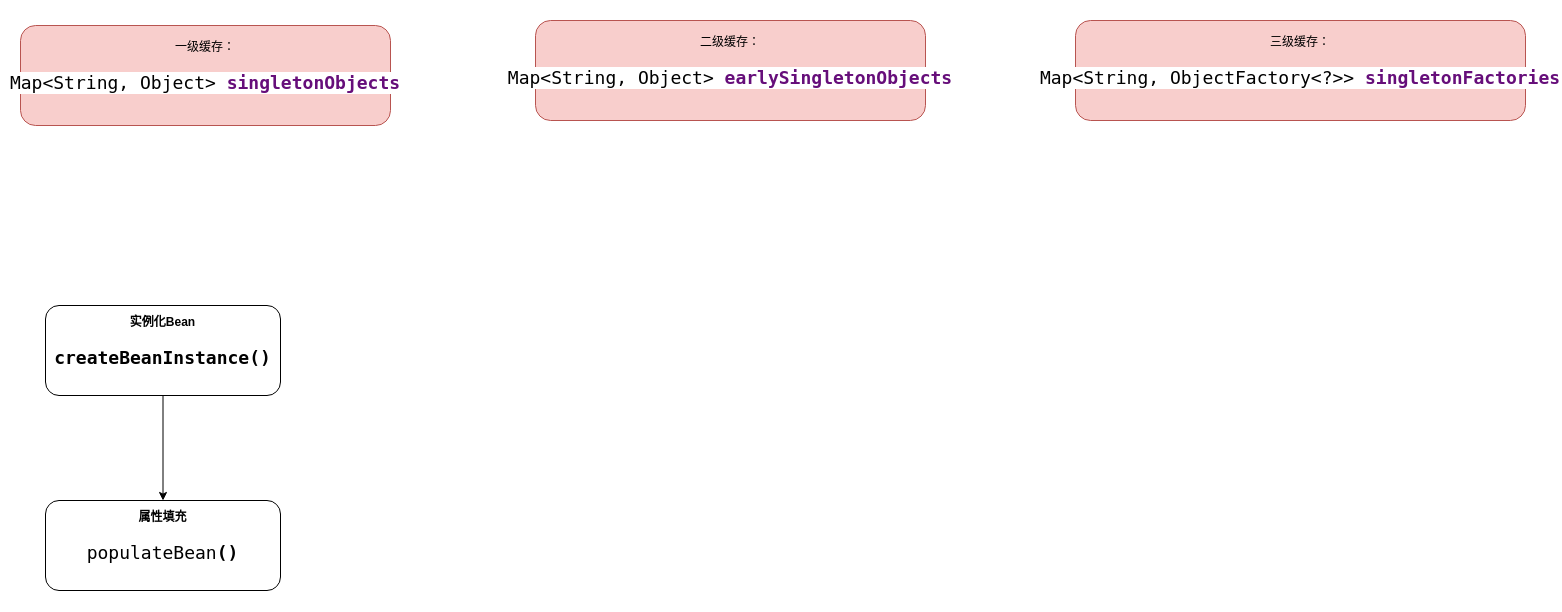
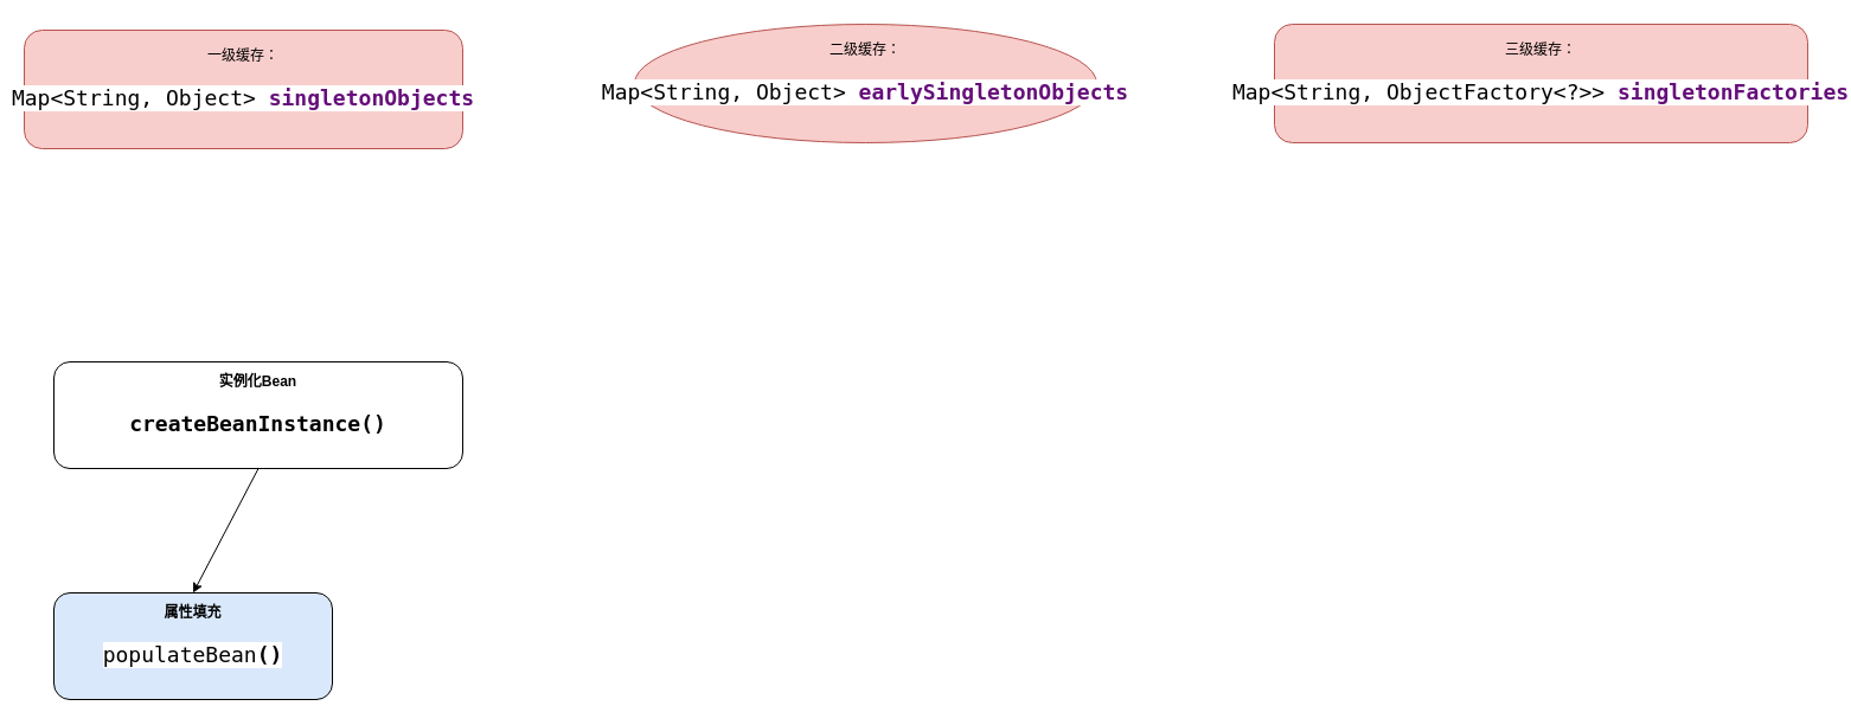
- <mxCell id="3" value="二级缓存：&lt;div&gt;&lt;pre style=&quot;background-color: rgb(255, 255, 255); font-family: &amp;quot;JetBrains Mono&amp;quot;, monospace; font-size: 13.5pt;&quot;&gt;&lt;pre style=&quot;font-family: &amp;quot;JetBrains Mono&amp;quot;, monospace; font-size: 13.5pt;&quot;&gt;Map&amp;lt;String, Object&amp;gt; &lt;span style=&quot;color:#660e7a;font-weight:bold;&quot;&gt;earlySingletonObjects&lt;/span&gt;&lt;/pre&gt;&lt;/pre&gt;&lt;/div&gt;" style="rounded=1;whiteSpace=wrap;html=1;fillColor=#f8cecc;strokeColor=#b85450;" vertex="1" parent="1"><mxGeometry x="535" y="20" width="390" height="100" as="geometry" /></mxCell>
+ <mxCell id="3" value="二级缓存：&lt;div&gt;&lt;pre style=&quot;background-color: rgb(255, 255, 255); font-family: &amp;quot;JetBrains Mono&amp;quot;, monospace; font-size: 13.5pt;&quot;&gt;&lt;pre style=&quot;font-family: &amp;quot;JetBrains Mono&amp;quot;, monospace; font-size: 13.5pt;&quot;&gt;Map&amp;lt;String, Object&amp;gt; &lt;span style=&quot;color:#660e7a;font-weight:bold;&quot;&gt;earlySingletonObjects&lt;/span&gt;&lt;/pre&gt;&lt;/pre&gt;&lt;/div&gt;" style="ellipse;whiteSpace=wrap;html=1;fillColor=#f8cecc;strokeColor=#b85450;" vertex="1" parent="1"><mxGeometry x="535" y="20" width="390" height="100" as="geometry" /></mxCell>
- <mxCell id="5" value="&lt;b&gt;实例化Bean&lt;/b&gt;&lt;div&gt;&lt;pre style=&quot;background-color: rgb(255, 255, 255); font-family: &amp;quot;JetBrains Mono&amp;quot;, monospace; font-size: 13.5pt;&quot;&gt;&lt;b&gt;createBeanInstance()&lt;/b&gt;&lt;/pre&gt;&lt;/div&gt;" style="rounded=1;whiteSpace=wrap;html=1;" vertex="1" parent="1"><mxGeometry x="45" y="305" width="235" height="90" as="geometry" /></mxCell>
+ <mxCell id="5" value="&lt;b&gt;实例化Bean&lt;/b&gt;&lt;div&gt;&lt;pre style=&quot;background-color: rgb(255, 255, 255); font-family: &amp;quot;JetBrains Mono&amp;quot;, monospace; font-size: 13.5pt;&quot;&gt;&lt;b&gt;createBeanInstance()&lt;/b&gt;&lt;/pre&gt;&lt;/div&gt;" style="rounded=1;whiteSpace=wrap;html=1;" vertex="1" parent="1"><mxGeometry x="45" y="305" width="345" height="90" as="geometry" /></mxCell>
- <mxCell id="6" value="&lt;b&gt;属性填充&lt;/b&gt;&lt;br&gt;&lt;div&gt;&lt;pre style=&quot;background-color: rgb(255, 255, 255); font-family: &amp;quot;JetBrains Mono&amp;quot;, monospace; font-size: 13.5pt;&quot;&gt;populateBean&lt;b&gt;()&lt;/b&gt;&lt;/pre&gt;&lt;/div&gt;" style="rounded=1;whiteSpace=wrap;html=1;" vertex="1" parent="1"><mxGeometry x="45" y="500" width="235" height="90" as="geometry" /></mxCell>
+ <mxCell id="6" value="&lt;b&gt;属性填充&lt;/b&gt;&lt;br&gt;&lt;div&gt;&lt;pre style=&quot;background-color: rgb(255, 255, 255); font-family: &amp;quot;JetBrains Mono&amp;quot;, monospace; font-size: 13.5pt;&quot;&gt;populateBean&lt;b&gt;()&lt;/b&gt;&lt;/pre&gt;&lt;/div&gt;" style="rounded=1;whiteSpace=wrap;html=1;fillColor=#dae8fc;" vertex="1" parent="1"><mxGeometry x="45" y="500" width="235" height="90" as="geometry" /></mxCell>
